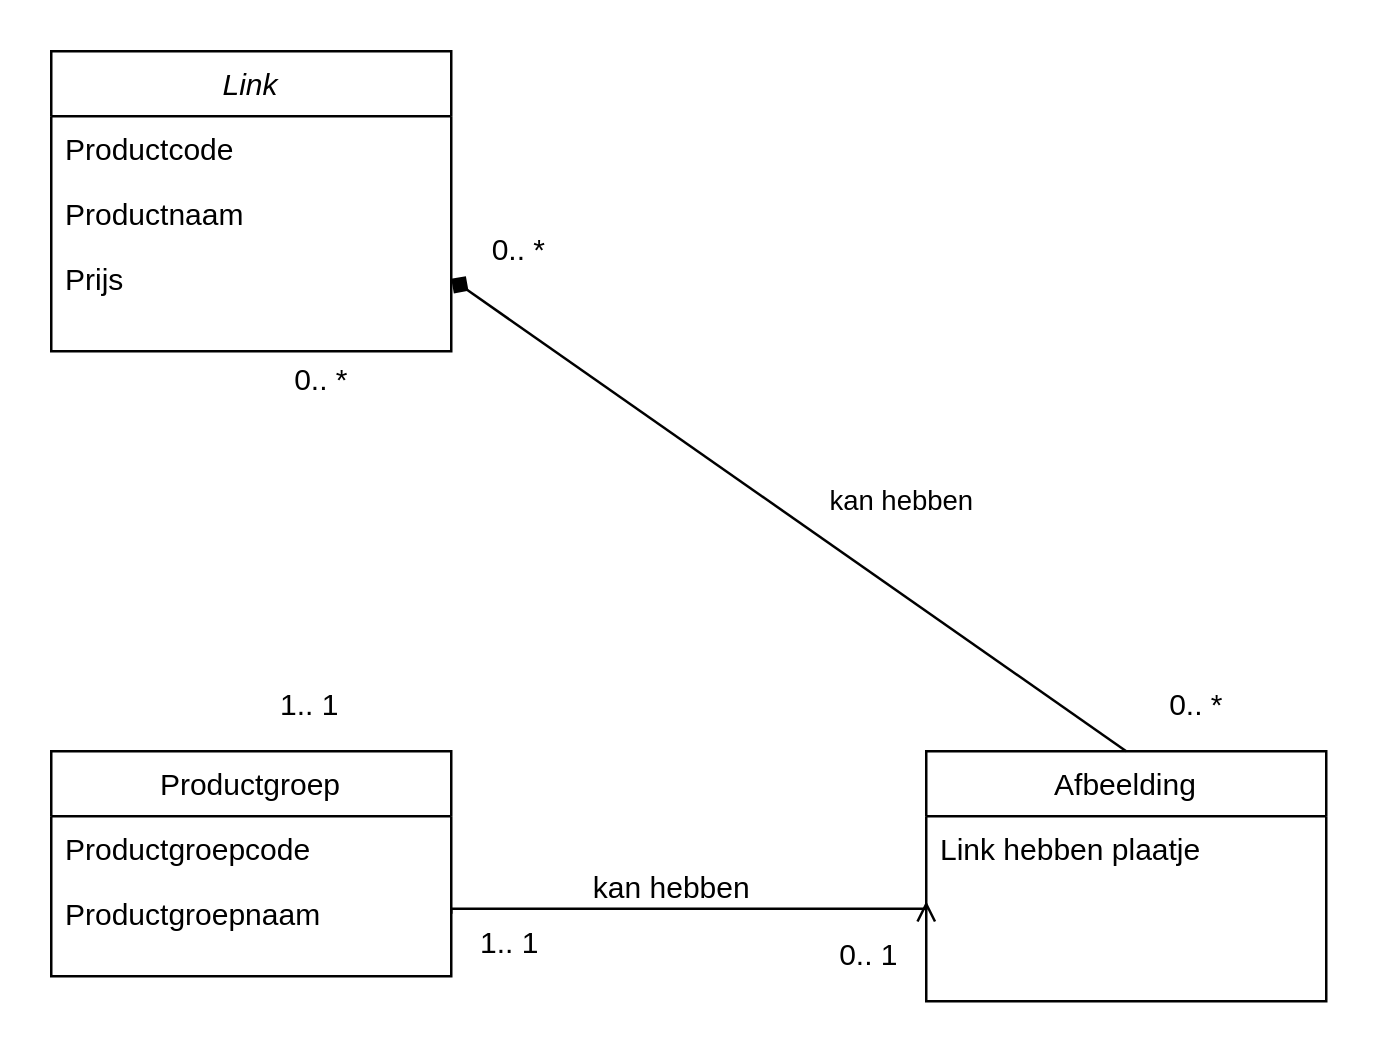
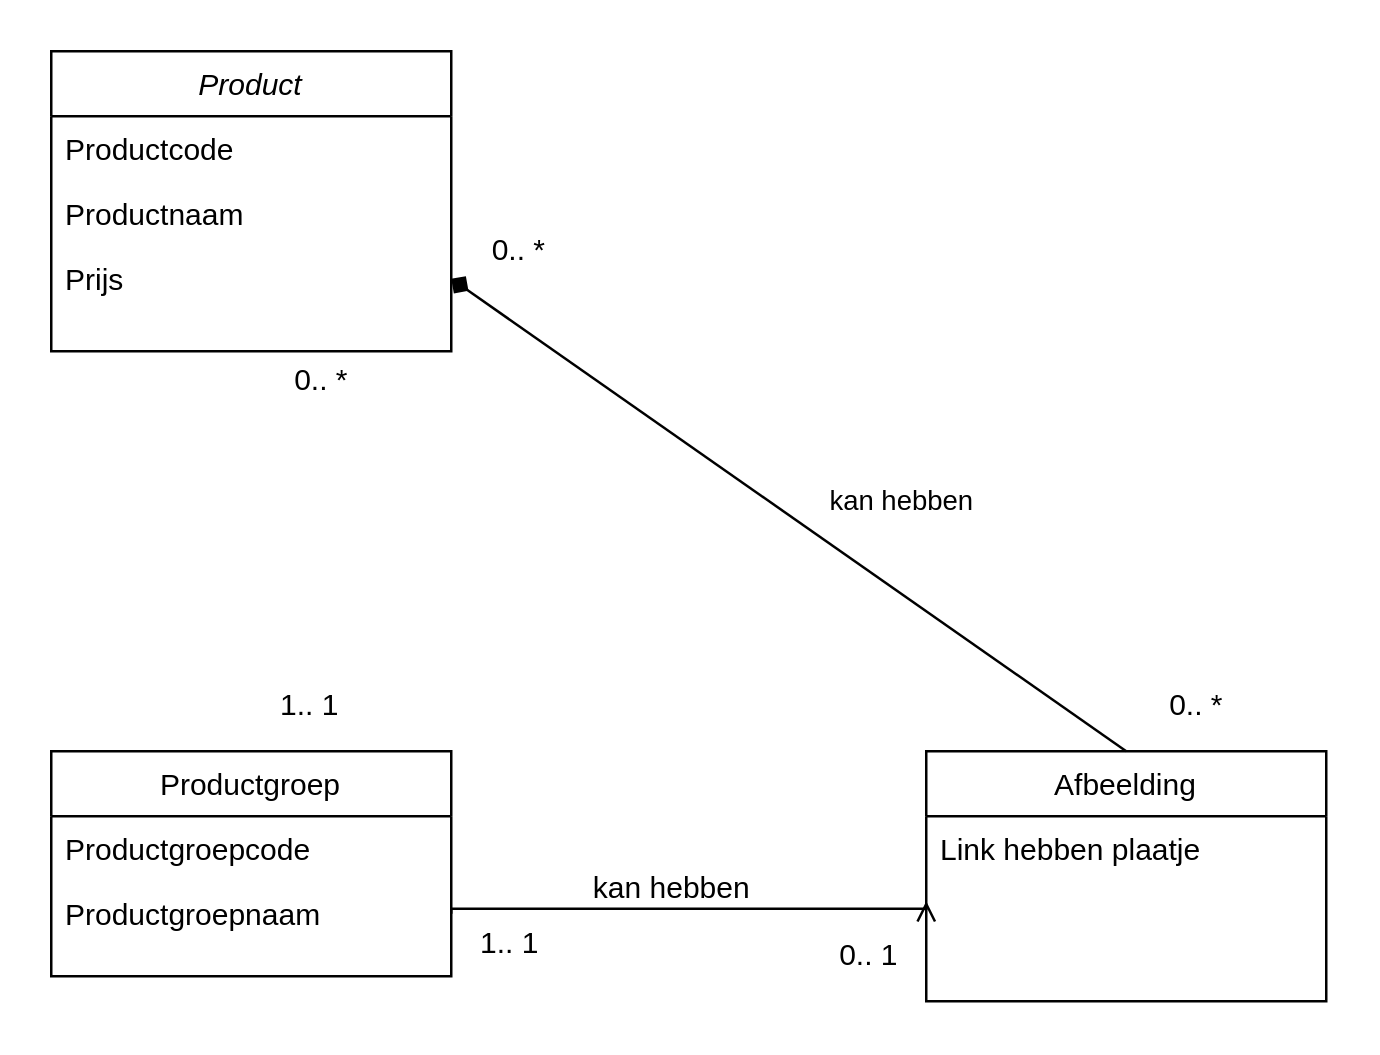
- <mxCell id="2" value="Link" style="swimlane;fontStyle=2;align=center;verticalAlign=top;childLayout=stackLayout;horizontal=1;startSize=26;horizontalStack=0;resizeParent=1;resizeLast=0;collapsible=1;marginBottom=0;rounded=0;shadow=0;strokeWidth=1;" vertex="1" parent="1"><mxGeometry x="20" y="20" width="160" height="120" as="geometry"><mxRectangle x="230" y="140" width="160" height="26" as="alternateBounds" /></mxGeometry></mxCell>
+ <mxCell id="2" value="Product" style="swimlane;fontStyle=2;align=center;verticalAlign=top;childLayout=stackLayout;horizontal=1;startSize=26;horizontalStack=0;resizeParent=1;resizeLast=0;collapsible=1;marginBottom=0;rounded=0;shadow=0;strokeWidth=1;" vertex="1" parent="1"><mxGeometry x="20" y="20" width="160" height="120" as="geometry"><mxRectangle x="230" y="140" width="160" height="26" as="alternateBounds" /></mxGeometry></mxCell>
